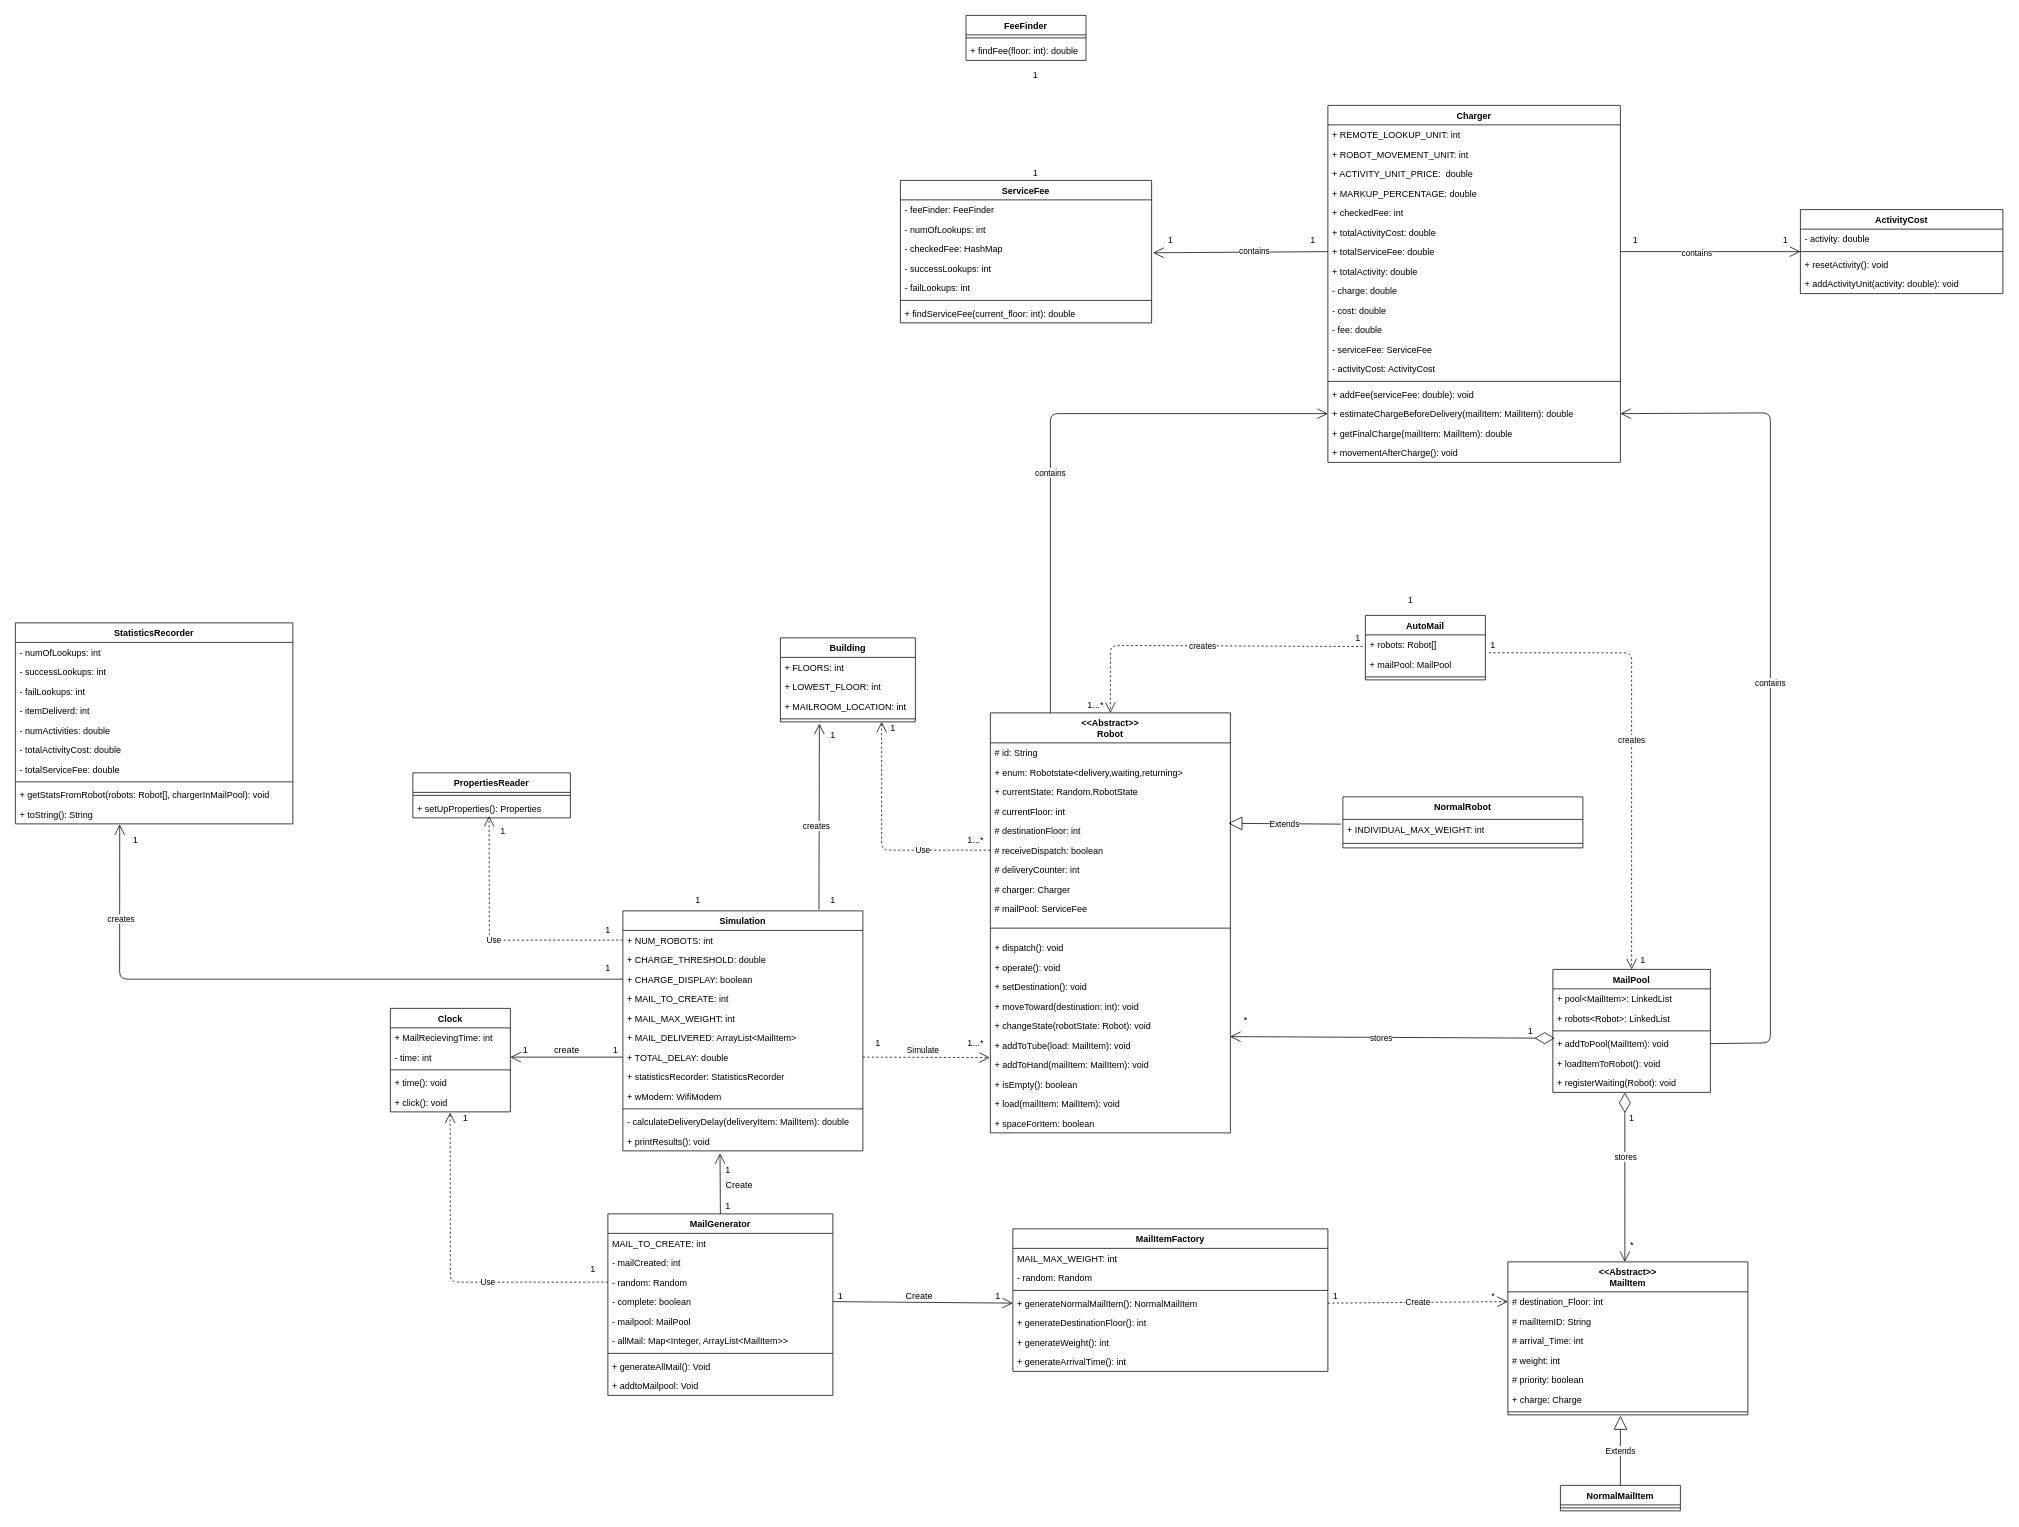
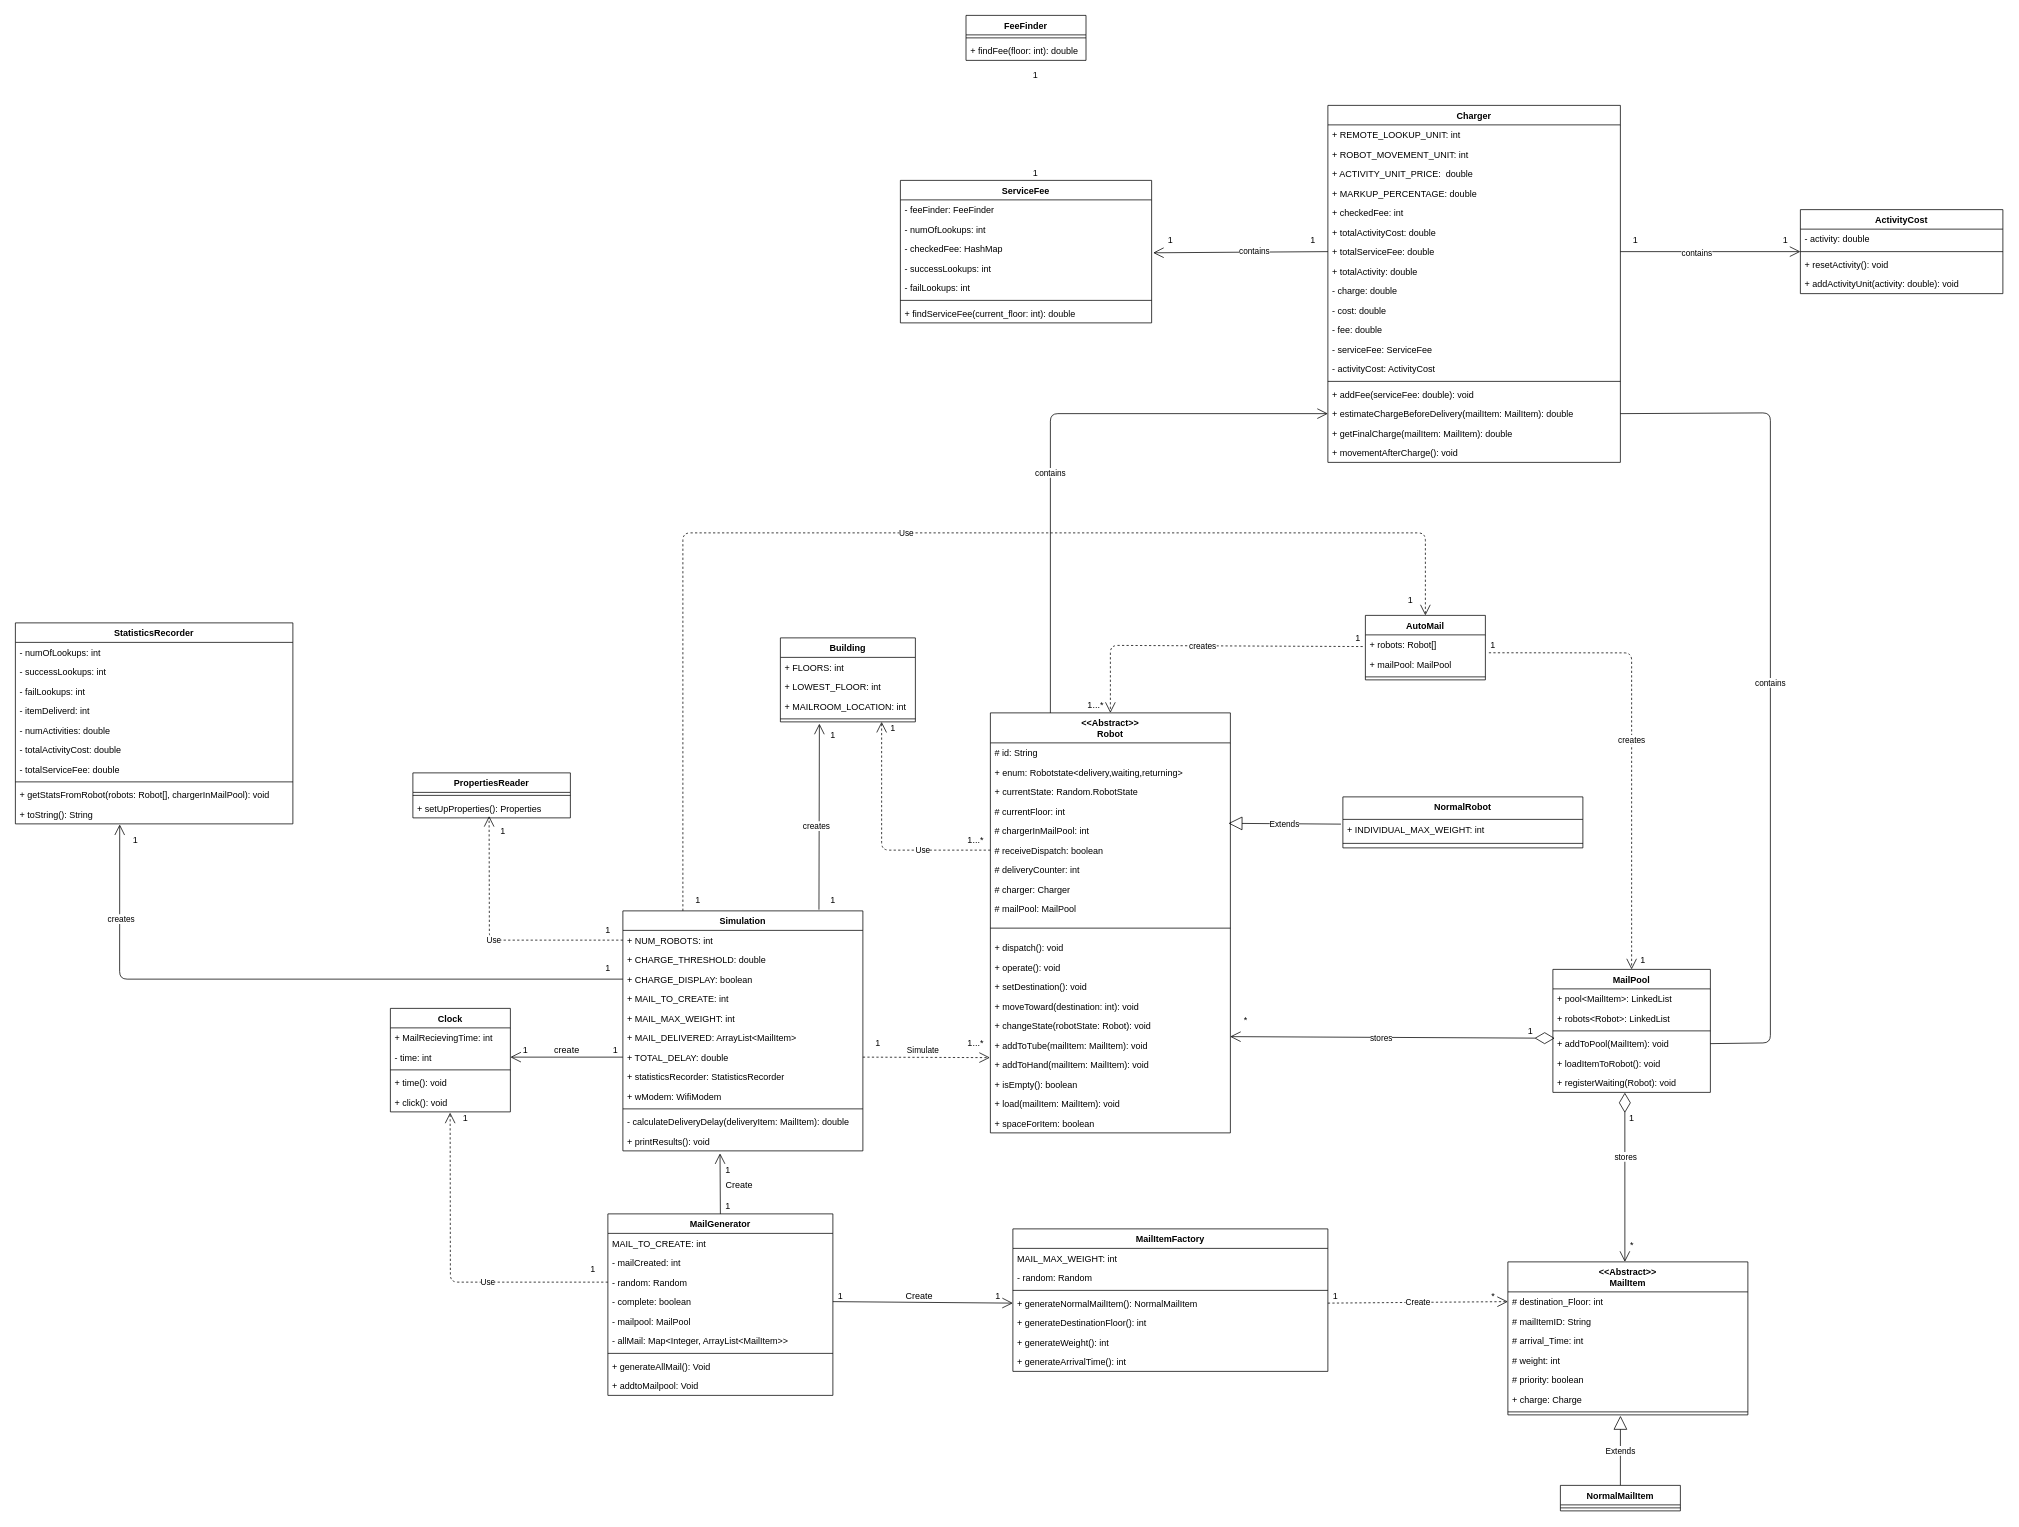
- <mxCell id="176" value="contains" style="endArrow=open;endSize=12;html=1;exitX=1;exitY=0.5;exitDx=0;exitDy=0;entryX=1;entryY=0.5;entryDx=0;entryDy=0;" parent="1" source="49" target="107" edge="1"><mxGeometry width="160" relative="1" as="geometry"><mxPoint x="2350" y="1380" as="sourcePoint" /><mxPoint x="2200" y="558" as="targetPoint" /><Array as="points"><mxPoint x="2360" y="1390" /><mxPoint x="2360" y="550" /></Array></mxGeometry></mxCell>
+ <mxCell id="176" value="contains" style="endArrow=none;endSize=12;html=1;exitX=1;exitY=0.5;exitDx=0;exitDy=0;entryX=1;entryY=0.5;entryDx=0;entryDy=0;" parent="1" source="49" target="107" edge="1"><mxGeometry width="160" relative="1" as="geometry"><mxPoint x="2350" y="1380" as="sourcePoint" /><mxPoint x="2200" y="558" as="targetPoint" /><Array as="points"><mxPoint x="2360" y="1390" /><mxPoint x="2360" y="550" /></Array></mxGeometry></mxCell>
+ <mxCell id="165" value="Use" style="endArrow=open;endSize=12;dashed=1;html=1;exitX=0.25;exitY=0;exitDx=0;exitDy=0;entryX=0.5;entryY=0;entryDx=0;entryDy=0;" parent="1" source="118" target="52" edge="1"><mxGeometry width="160" relative="1" as="geometry"><mxPoint x="840" y="1140" as="sourcePoint" /><mxPoint x="1000" y="1140" as="targetPoint" /><Array as="points"><mxPoint x="910" y="710" /><mxPoint x="1900" y="710" /></Array></mxGeometry></mxCell>
- <mxCell id="74" value="# destinationFloor: int" style="text;strokeColor=none;fillColor=none;align=left;verticalAlign=top;spacingLeft=4;spacingRight=4;overflow=hidden;rotatable=0;points=[[0,0.5],[1,0.5]];portConstraint=eastwest;" parent="69" vertex="1"><mxGeometry y="144" width="320" height="26" as="geometry" /></mxCell>
+ <mxCell id="74" value="# chargerInMailPool: int" style="text;strokeColor=none;fillColor=none;align=left;verticalAlign=top;spacingLeft=4;spacingRight=4;overflow=hidden;rotatable=0;points=[[0,0.5],[1,0.5]];portConstraint=eastwest;" parent="69" vertex="1"><mxGeometry y="144" width="320" height="26" as="geometry" /></mxCell>
- <mxCell id="78" value="# mailPool: ServiceFee" style="text;strokeColor=none;fillColor=none;align=left;verticalAlign=top;spacingLeft=4;spacingRight=4;overflow=hidden;rotatable=0;points=[[0,0.5],[1,0.5]];portConstraint=eastwest;" parent="69" vertex="1"><mxGeometry y="248" width="320" height="26" as="geometry" /></mxCell>
+ <mxCell id="78" value="# mailPool: MailPool" style="text;strokeColor=none;fillColor=none;align=left;verticalAlign=top;spacingLeft=4;spacingRight=4;overflow=hidden;rotatable=0;points=[[0,0.5],[1,0.5]];portConstraint=eastwest;" parent="69" vertex="1"><mxGeometry y="248" width="320" height="26" as="geometry" /></mxCell>
- <mxCell id="85" value="+ addToTube(load: MailItem): void" style="text;strokeColor=none;fillColor=none;align=left;verticalAlign=top;spacingLeft=4;spacingRight=4;overflow=hidden;rotatable=0;points=[[0,0.5],[1,0.5]];portConstraint=eastwest;" parent="69" vertex="1"><mxGeometry y="430" width="320" height="26" as="geometry" /></mxCell>
+ <mxCell id="85" value="+ addToTube(mailItem: MailItem): void" style="text;strokeColor=none;fillColor=none;align=left;verticalAlign=top;spacingLeft=4;spacingRight=4;overflow=hidden;rotatable=0;points=[[0,0.5],[1,0.5]];portConstraint=eastwest;" parent="69" vertex="1"><mxGeometry y="430" width="320" height="26" as="geometry" /></mxCell>
